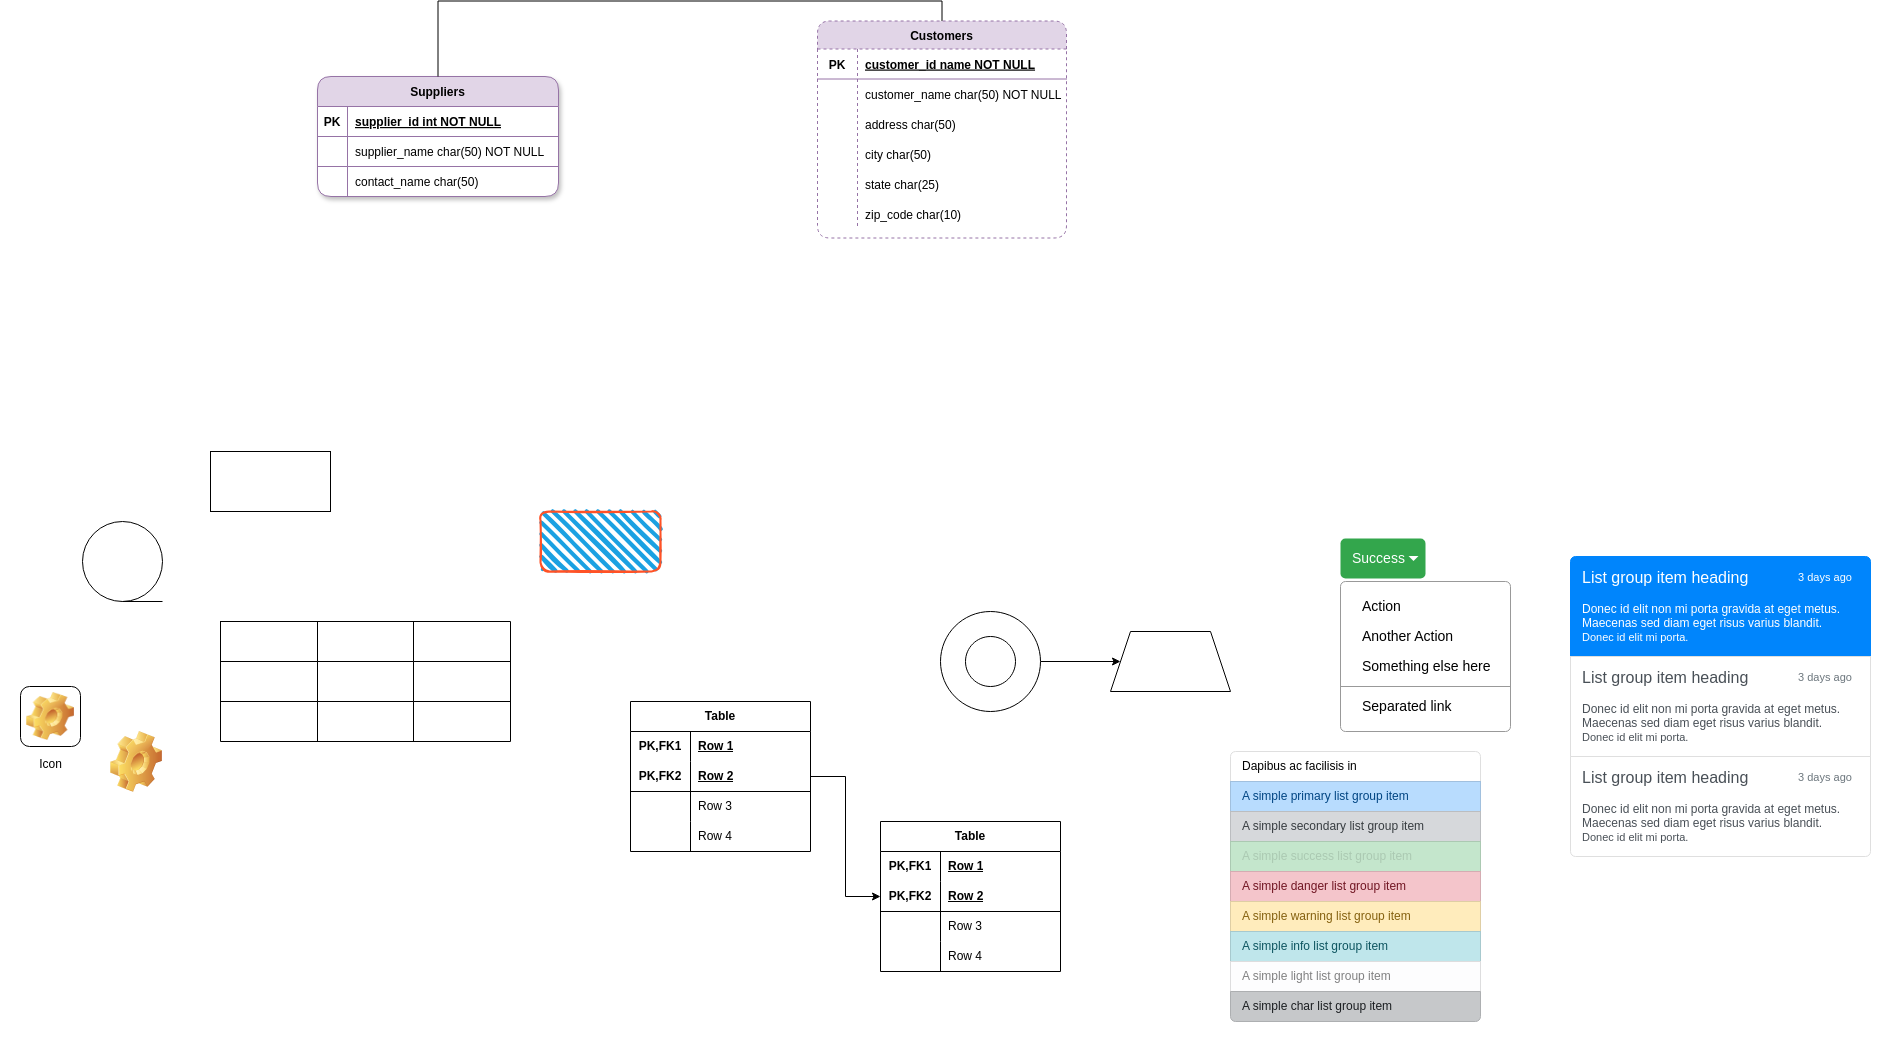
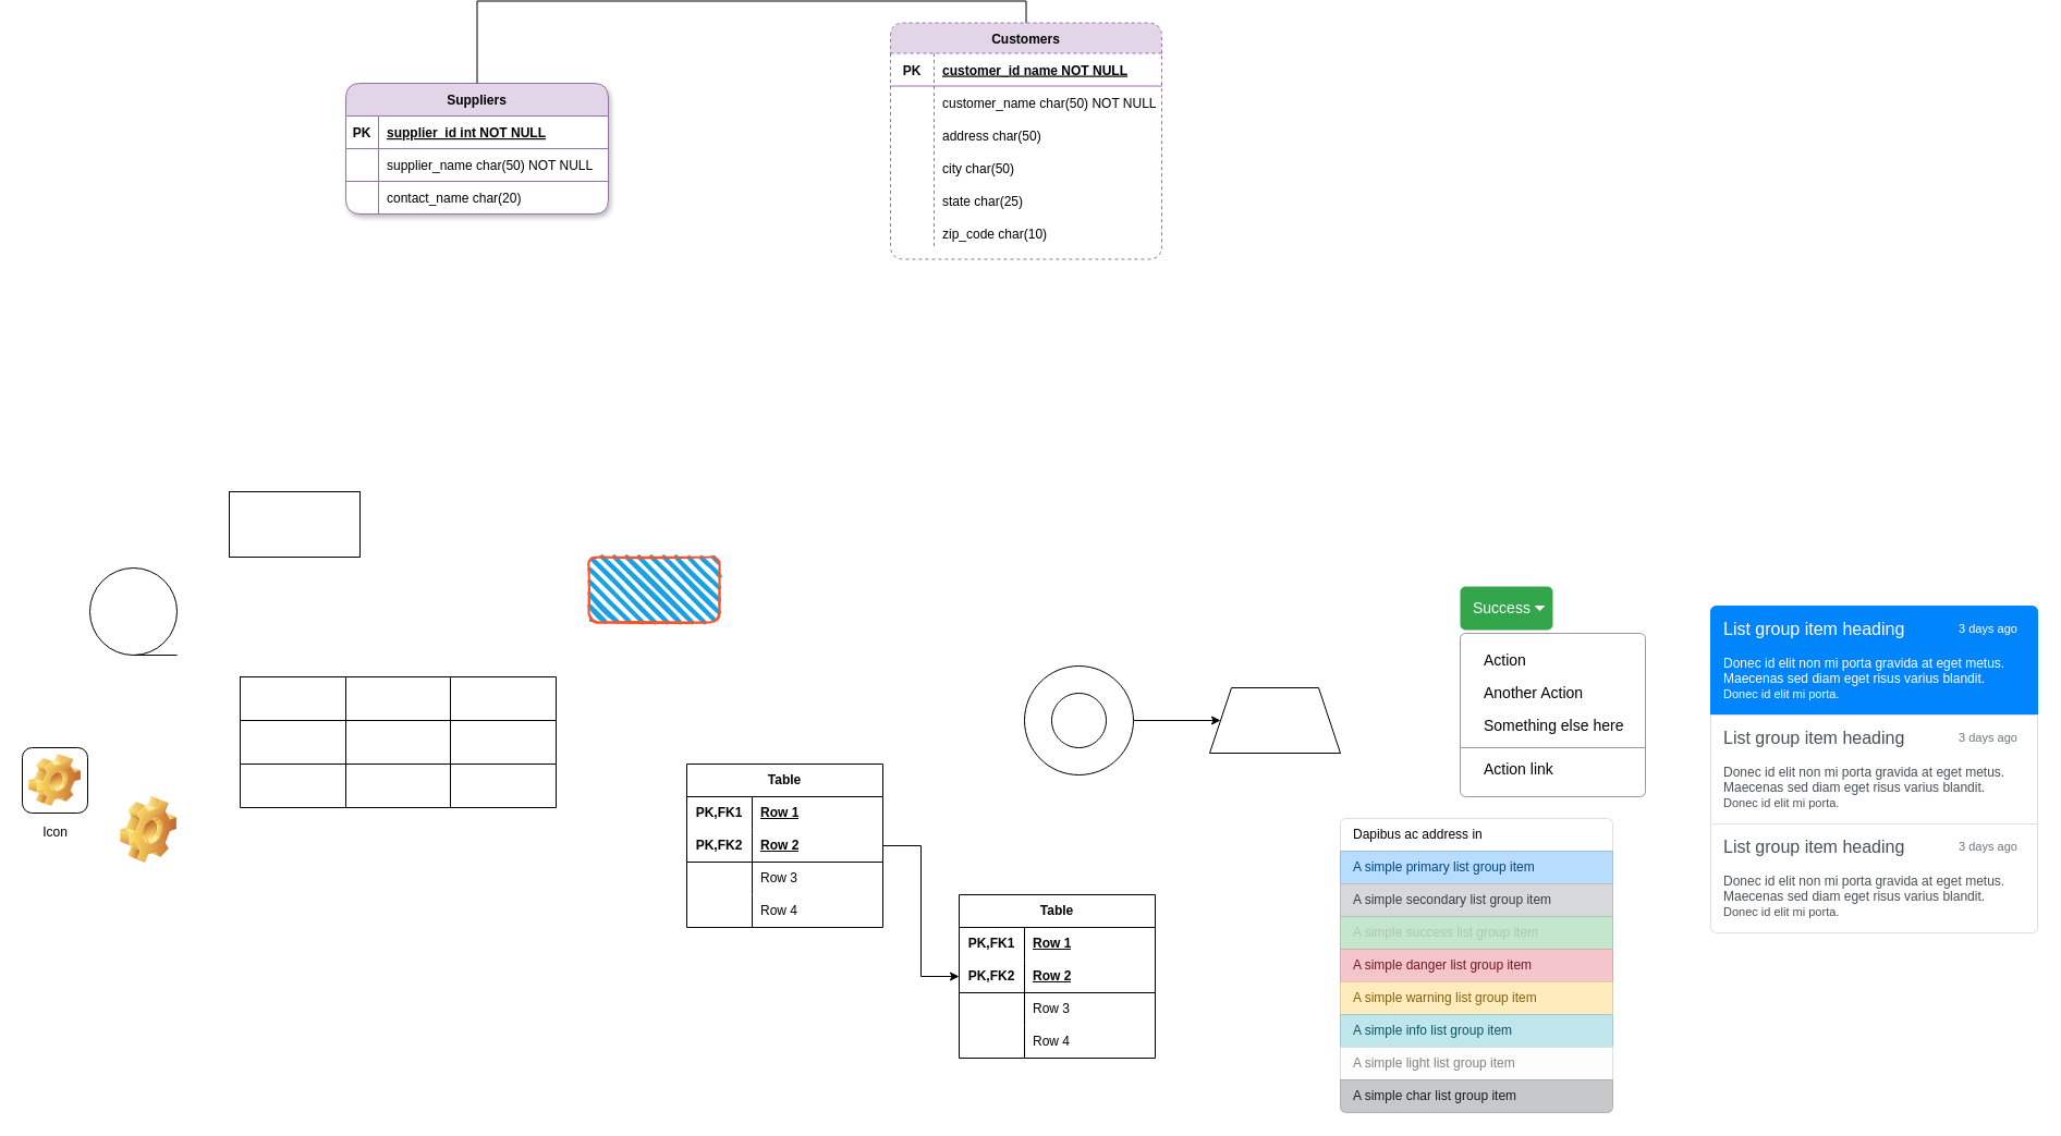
- <mxCell id="84" value="contact_name char(50)" style="shape=partialRectangle;overflow=hidden;connectable=0;fillColor=none;align=left;strokeColor=inherit;top=0;left=0;bottom=0;right=0;spacingLeft=6;" parent="82" vertex="1"><mxGeometry x="30" width="211" height="30" as="geometry"><mxRectangle width="211" height="30" as="alternateBounds" /></mxGeometry></mxCell>
+ <mxCell id="84" value="contact_name char(20)" style="shape=partialRectangle;overflow=hidden;connectable=0;fillColor=none;align=left;strokeColor=inherit;top=0;left=0;bottom=0;right=0;spacingLeft=6;" parent="82" vertex="1"><mxGeometry x="30" width="211" height="30" as="geometry"><mxRectangle width="211" height="30" as="alternateBounds" /></mxGeometry></mxCell>
- <mxCell id="57" value="Separated link" style="text;align=left;verticalAlign=middle;spacingLeft=20;spacingRight=10;overflow=hidden;points=[[0,0.5],[1,0.5]];portConstraint=eastwest;rotatable=0;whiteSpace=wrap;html=1;fontColor=inherit;fontSize=14;fontStyle=0;" parent="52" vertex="1"><mxGeometry y="110" width="170" height="30" as="geometry" /></mxCell>
+ <mxCell id="57" value="Action link" style="text;align=left;verticalAlign=middle;spacingLeft=20;spacingRight=10;overflow=hidden;points=[[0,0.5],[1,0.5]];portConstraint=eastwest;rotatable=0;whiteSpace=wrap;html=1;fontColor=inherit;fontSize=14;fontStyle=0;" parent="52" vertex="1"><mxGeometry y="110" width="170" height="30" as="geometry" /></mxCell>
- <mxCell id="59" value="Dapibus ac facilisis in" style="text;strokeColor=#DFDFDF;fillColor=#FFFFFF;align=left;verticalAlign=middle;spacingLeft=10;spacingRight=10;overflow=hidden;points=[[0,0.5],[1,0.5]];portConstraint=eastwest;rotatable=0;whiteSpace=wrap;html=1;shape=mxgraph.bootstrap.topButton;rSize=5;fontColor=#000000;" parent="58" vertex="1"><mxGeometry width="250" height="30" as="geometry" /></mxCell>
+ <mxCell id="59" value="Dapibus ac address in" style="text;strokeColor=#DFDFDF;fillColor=#FFFFFF;align=left;verticalAlign=middle;spacingLeft=10;spacingRight=10;overflow=hidden;points=[[0,0.5],[1,0.5]];portConstraint=eastwest;rotatable=0;whiteSpace=wrap;html=1;shape=mxgraph.bootstrap.topButton;rSize=5;fontColor=#000000;" parent="58" vertex="1"><mxGeometry width="250" height="30" as="geometry" /></mxCell>
